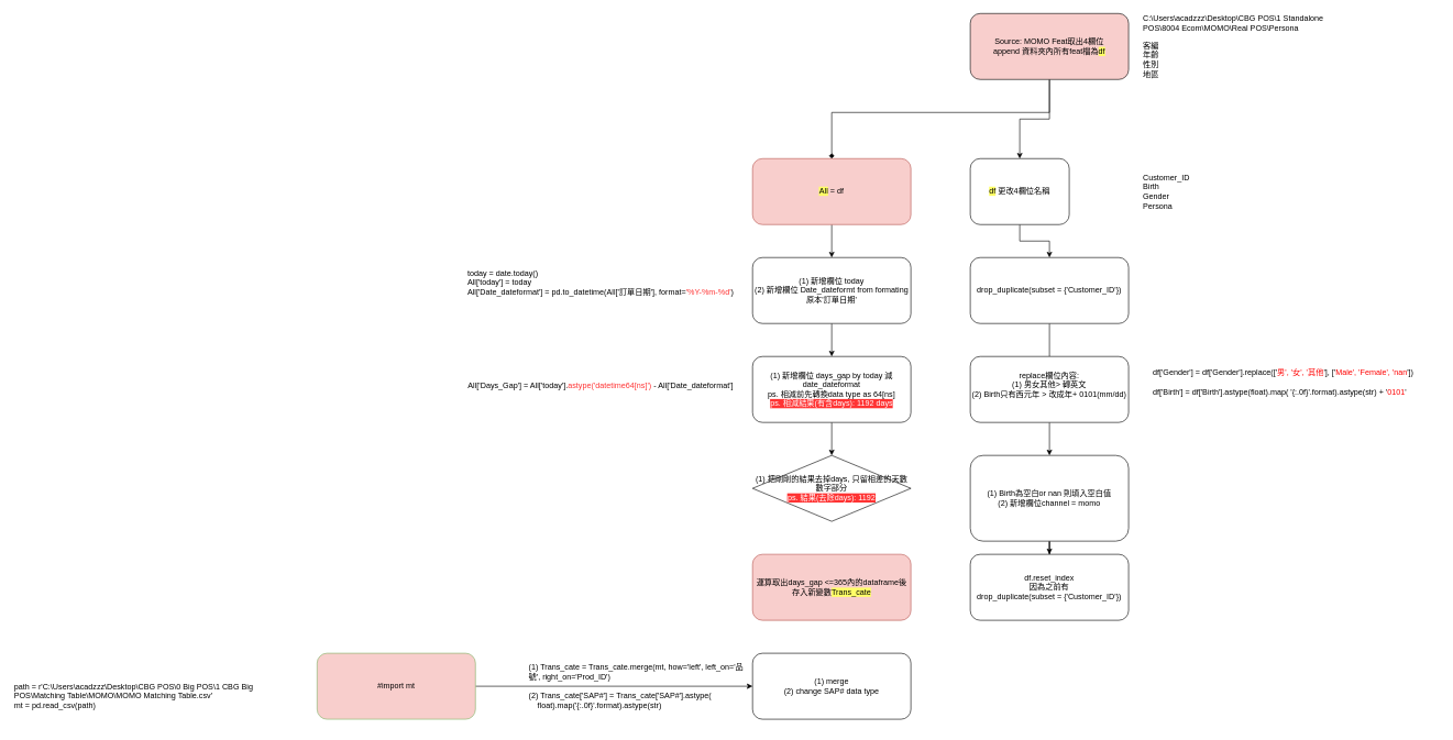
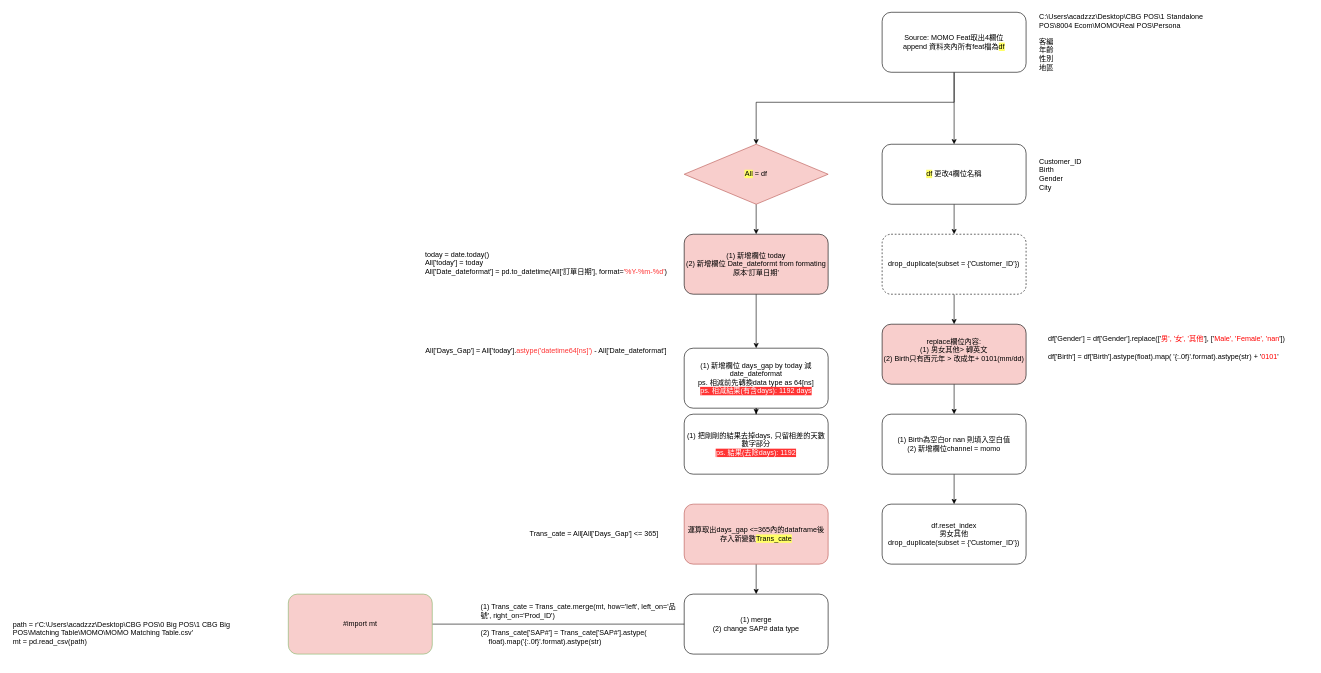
- <mxCell id="20" value="Source: MOMO Feat取出4欄位&lt;br&gt;append 資料夾內所有feat檔為&lt;span style=&quot;background-color: rgb(255 , 255 , 102)&quot;&gt;df&lt;/span&gt;" style="rounded=1;whiteSpace=wrap;html=1;fillColor=#f8cecc;" vertex="1" parent="1"><mxGeometry x="1470" y="20" width="240" height="100" as="geometry" /></mxCell>
+ <mxCell id="20" value="Source: MOMO Feat取出4欄位&lt;br&gt;append 資料夾內所有feat檔為&lt;span style=&quot;background-color: rgb(255 , 255 , 102)&quot;&gt;df&lt;/span&gt;" style="rounded=1;whiteSpace=wrap;html=1;" vertex="1" parent="1"><mxGeometry x="1470" y="20" width="240" height="100" as="geometry" /></mxCell>
- <mxCell id="19" style="edgeStyle=orthogonalEdgeStyle;rounded=0;orthogonalLoop=1;jettySize=auto;html=1;endArrow=diamond;" edge="1" parent="1" source="20" target="3"><mxGeometry relative="1" as="geometry"><Array as="points"><mxPoint x="1590" y="170" /><mxPoint x="1260" y="170" /><mxPoint x="1260" y="290" /></Array></mxGeometry></mxCell>
+ <mxCell id="19" style="edgeStyle=orthogonalEdgeStyle;rounded=0;orthogonalLoop=1;jettySize=auto;html=1;" edge="1" parent="1" source="20" target="3"><mxGeometry relative="1" as="geometry"><Array as="points"><mxPoint x="1590" y="170" /><mxPoint x="1260" y="170" /><mxPoint x="1260" y="290" /></Array></mxGeometry></mxCell>
- <mxCell id="3" value="&lt;span style=&quot;background-color: rgb(255 , 255 , 102)&quot;&gt;All&lt;/span&gt; = df" style="rounded=1;whiteSpace=wrap;html=1;fillColor=#f8cecc;strokeColor=#b85450;" parent="1" vertex="1"><mxGeometry x="1140" y="240" width="240" height="100" as="geometry" /></mxCell>
+ <mxCell id="3" value="&lt;span style=&quot;background-color: rgb(255 , 255 , 102)&quot;&gt;All&lt;/span&gt; = df" style="rhombus;whiteSpace=wrap;html=1;fillColor=#f8cecc;strokeColor=#b85450;" parent="1" vertex="1"><mxGeometry x="1140" y="240" width="240" height="100" as="geometry" /></mxCell>
- <mxCell id="7" value="&lt;span style=&quot;background-color: rgb(255 , 255 , 102)&quot;&gt;df&lt;/span&gt; 更改4欄位名稱" style="rounded=1;whiteSpace=wrap;html=1;" parent="1" vertex="1"><mxGeometry x="1470" y="240" width="150" height="100" as="geometry" /></mxCell>
+ <mxCell id="7" value="&lt;span style=&quot;background-color: rgb(255 , 255 , 102)&quot;&gt;df&lt;/span&gt; 更改4欄位名稱" style="rounded=1;whiteSpace=wrap;html=1;" parent="1" vertex="1"><mxGeometry x="1470" y="240" width="240" height="100" as="geometry" /></mxCell>
- <mxCell id="8" value="Customer_ID&lt;br&gt;Birth&lt;br&gt;Gender&lt;br&gt;Persona" style="text;html=1;strokeColor=none;fillColor=none;align=left;verticalAlign=middle;whiteSpace=wrap;rounded=0;" parent="1" vertex="1"><mxGeometry x="1730" y="250" width="90" height="80" as="geometry" /></mxCell>
+ <mxCell id="8" value="Customer_ID&lt;br&gt;Birth&lt;br&gt;Gender&lt;br&gt;City" style="text;html=1;strokeColor=none;fillColor=none;align=left;verticalAlign=middle;whiteSpace=wrap;rounded=0;" parent="1" vertex="1"><mxGeometry x="1730" y="250" width="90" height="80" as="geometry" /></mxCell>
- <mxCell id="23" value="&lt;div style=&quot;text-align: left&quot;&gt;today = date.today()&lt;/div&gt;&lt;div style=&quot;text-align: left&quot;&gt;All['today'] = today&lt;/div&gt;All['Date_dateformat'] = pd.to_datetime(All['訂單日期'], format=&lt;font color=&quot;#ff3333&quot;&gt;'%Y-%m-%d'&lt;/font&gt;)&lt;br&gt;&lt;div style=&quot;text-align: left&quot;&gt;&lt;br&gt;&lt;/div&gt;" style="text;html=1;align=center;verticalAlign=middle;whiteSpace=wrap;rounded=0;labelBackgroundColor=none;" vertex="1" parent="1"><mxGeometry x="700" y="390" width="420" height="90" as="geometry" /></mxCell>
+ <mxCell id="23" value="&lt;div style=&quot;text-align: left&quot;&gt;today = date.today()&lt;/div&gt;&lt;div style=&quot;text-align: left&quot;&gt;All['today'] = today&lt;/div&gt;All['Date_dateformat'] = pd.to_datetime(All['訂單日期'], format=&lt;font color=&quot;#ff3333&quot;&gt;'%Y-%m-%d'&lt;/font&gt;)&lt;br&gt;&lt;div style=&quot;text-align: left&quot;&gt;&lt;br&gt;&lt;/div&gt;" style="text;html=1;align=center;verticalAlign=middle;whiteSpace=wrap;rounded=0;labelBackgroundColor=none;" vertex="1" parent="1"><mxGeometry x="700" y="400" width="420" height="90" as="geometry" /></mxCell>
- <mxCell id="22" value="(1) 新增欄位 today&lt;br&gt;(2) 新增欄位 Date_dateformt from formating原本'訂單日期'" style="rounded=1;whiteSpace=wrap;html=1;" vertex="1" parent="1"><mxGeometry x="1140" y="390" width="240" height="100" as="geometry" /></mxCell>
+ <mxCell id="22" value="(1) 新增欄位 today&lt;br&gt;(2) 新增欄位 Date_dateformt from formating原本'訂單日期'" style="rounded=1;whiteSpace=wrap;html=1;fillColor=#f8cecc;" vertex="1" parent="1"><mxGeometry x="1140" y="390" width="240" height="100" as="geometry" /></mxCell>
- <mxCell id="10" value="drop_duplicate(subset = {'Customer_ID'})" style="rounded=1;whiteSpace=wrap;html=1;" parent="1" vertex="1"><mxGeometry x="1470" y="390" width="240" height="100" as="geometry" /></mxCell>
+ <mxCell id="10" value="drop_duplicate(subset = {'Customer_ID'})" style="rounded=1;whiteSpace=wrap;html=1;dashed=1;" parent="1" vertex="1"><mxGeometry x="1470" y="390" width="240" height="100" as="geometry" /></mxCell>
- <mxCell id="9" value="" style="edgeStyle=orthogonalEdgeStyle;rounded=0;orthogonalLoop=1;jettySize=auto;html=1;endArrow=none;" parent="1" source="10" target="12" edge="1"><mxGeometry relative="1" as="geometry" /></mxCell>
+ <mxCell id="9" value="" style="edgeStyle=orthogonalEdgeStyle;rounded=0;orthogonalLoop=1;jettySize=auto;html=1;" parent="1" source="10" target="12" edge="1"><mxGeometry relative="1" as="geometry" /></mxCell>
- <mxCell id="25" value="(1) 新增欄位 days_gap by today 減 date_dateformat&lt;br&gt;ps. 相減前先轉換data type as 64[ns]&lt;br&gt;&lt;span style=&quot;background-color: rgb(255 , 51 , 51)&quot;&gt;&lt;font color=&quot;#ffffff&quot;&gt;ps. 相減結果(有含days): 1192 days&lt;/font&gt;&lt;/span&gt;" style="rounded=1;whiteSpace=wrap;html=1;" vertex="1" parent="1"><mxGeometry x="1140" y="540" width="240" height="100" as="geometry" /></mxCell>
+ <mxCell id="25" value="(1) 新增欄位 days_gap by today 減 date_dateformat&lt;br&gt;ps. 相減前先轉換data type as 64[ns]&lt;br&gt;&lt;span style=&quot;background-color: rgb(255 , 51 , 51)&quot;&gt;&lt;font color=&quot;#ffffff&quot;&gt;ps. 相減結果(有含days): 1192 days&lt;/font&gt;&lt;/span&gt;" style="rounded=1;whiteSpace=wrap;html=1;" vertex="1" parent="1"><mxGeometry x="1140" y="580" width="240" height="100" as="geometry" /></mxCell>
- <mxCell id="12" value="replace欄位內容:&lt;br&gt;(1) 男女其他&amp;gt; 轉英文&lt;br&gt;(2) Birth只有西元年 &amp;gt; 改成年+ 0101(mm/dd)&lt;br&gt;&lt;div&gt;&lt;br&gt;&lt;/div&gt;" style="rounded=1;whiteSpace=wrap;html=1;" parent="1" vertex="1"><mxGeometry x="1470" y="540" width="240" height="100" as="geometry" /></mxCell>
+ <mxCell id="12" value="replace欄位內容:&lt;br&gt;(1) 男女其他&amp;gt; 轉英文&lt;br&gt;(2) Birth只有西元年 &amp;gt; 改成年+ 0101(mm/dd)&lt;br&gt;&lt;div&gt;&lt;br&gt;&lt;/div&gt;" style="rounded=1;whiteSpace=wrap;html=1;fillColor=#f8cecc;" parent="1" vertex="1"><mxGeometry x="1470" y="540" width="240" height="100" as="geometry" /></mxCell>
- <mxCell id="27" value="(1) 把剛剛的結果去掉days, 只留相差的天數數字部分&lt;br&gt;&lt;span style=&quot;background-color: rgb(255 , 51 , 51)&quot;&gt;&lt;font color=&quot;#ffffff&quot;&gt;ps. 結果(去除days): 1192&lt;/font&gt;&lt;/span&gt;" style="rhombus;whiteSpace=wrap;html=1;" vertex="1" parent="1"><mxGeometry x="1140" y="690" width="240" height="100" as="geometry" /></mxCell>
+ <mxCell id="27" value="(1) 把剛剛的結果去掉days, 只留相差的天數數字部分&lt;br&gt;&lt;span style=&quot;background-color: rgb(255 , 51 , 51)&quot;&gt;&lt;font color=&quot;#ffffff&quot;&gt;ps. 結果(去除days): 1192&lt;/font&gt;&lt;/span&gt;" style="rounded=1;whiteSpace=wrap;html=1;" vertex="1" parent="1"><mxGeometry x="1140" y="690" width="240" height="100" as="geometry" /></mxCell>
- <mxCell id="16" value="(1) Birth為空白or nan 則填入空白值&lt;br&gt;(2) 新增欄位channel = momo" style="rounded=1;whiteSpace=wrap;html=1;" vertex="1" parent="1"><mxGeometry x="1470" y="690" width="240" height="130" as="geometry" /></mxCell>
+ <mxCell id="16" value="(1) Birth為空白or nan 則填入空白值&lt;br&gt;(2) 新增欄位channel = momo" style="rounded=1;whiteSpace=wrap;html=1;" vertex="1" parent="1"><mxGeometry x="1470" y="690" width="240" height="100" as="geometry" /></mxCell>
+ <mxCell id="30" value="&lt;div style=&quot;text-align: left&quot;&gt;Trans_cate = All[All['Days_Gap'] &amp;lt;= 365]&lt;br&gt;&lt;/div&gt;" style="text;html=1;align=center;verticalAlign=middle;whiteSpace=wrap;rounded=0;labelBackgroundColor=none;" vertex="1" parent="1"><mxGeometry x="860" y="845" width="260" height="90" as="geometry" /></mxCell>
- <mxCell id="17" value="df.reset_index&lt;br&gt;因為之前有&lt;br&gt;drop_duplicate(subset = {'Customer_ID'})" style="rounded=1;whiteSpace=wrap;html=1;" vertex="1" parent="1"><mxGeometry x="1470" y="840" width="240" height="100" as="geometry" /></mxCell>
+ <mxCell id="17" value="df.reset_index&lt;br&gt;男女其他&lt;br&gt;drop_duplicate(subset = {'Customer_ID'})" style="rounded=1;whiteSpace=wrap;html=1;" vertex="1" parent="1"><mxGeometry x="1470" y="840" width="240" height="100" as="geometry" /></mxCell>
+ <mxCell id="28" value="" style="edgeStyle=orthogonalEdgeStyle;rounded=0;orthogonalLoop=1;jettySize=auto;html=1;fontColor=#FF3333;" edge="1" parent="1" source="29" target="31"><mxGeometry relative="1" as="geometry" /></mxCell>
- <mxCell id="33" style="edgeStyle=orthogonalEdgeStyle;rounded=0;orthogonalLoop=1;jettySize=auto;html=1;fontColor=#FF3333;" edge="1" parent="1" source="34" target="31"><mxGeometry relative="1" as="geometry" /></mxCell>
+ <mxCell id="33" style="edgeStyle=orthogonalEdgeStyle;rounded=0;orthogonalLoop=1;jettySize=auto;html=1;fontColor=#FF3333;endArrow=none;" edge="1" parent="1" source="34" target="31"><mxGeometry relative="1" as="geometry" /></mxCell>
